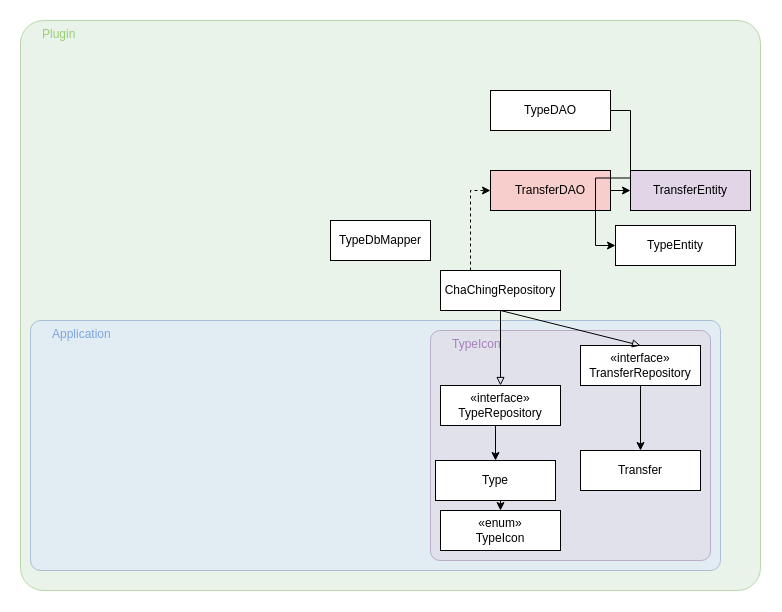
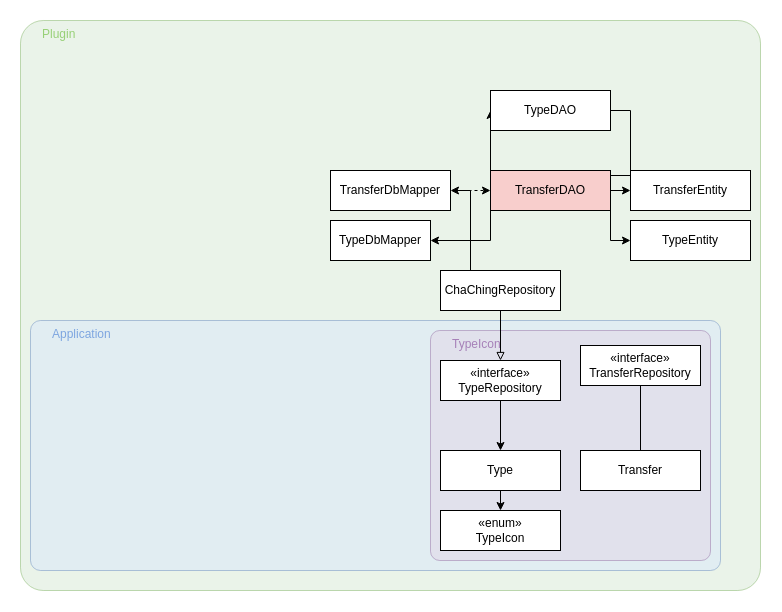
+ <mxCell id="26" value="TransferDbMapper" style="rounded=0;whiteSpace=wrap;html=1;fontColor=#000000;fontSize=12;" vertex="1" parent="1"><mxGeometry x="330" y="170" width="120" height="40" as="geometry" /></mxCell>
+ <mxCell id="18" style="edgeStyle=orthogonalEdgeStyle;rounded=0;orthogonalLoop=1;jettySize=auto;html=1;exitX=0.25;exitY=0;exitDx=0;exitDy=0;entryX=1;entryY=0.5;entryDx=0;entryDy=0;" edge="1" parent="1" source="19" target="26"><mxGeometry relative="1" as="geometry" /></mxCell>
- <mxCell id="21" value="TransferEntity" style="rounded=0;whiteSpace=wrap;html=1;fontColor=#000000;fontSize=12;fillColor=#e1d5e7;" vertex="1" parent="1"><mxGeometry x="630" y="170" width="120" height="40" as="geometry" /></mxCell>
+ <mxCell id="21" value="TransferEntity" style="rounded=0;whiteSpace=wrap;html=1;fontColor=#000000;fontSize=12;" vertex="1" parent="1"><mxGeometry x="630" y="170" width="120" height="40" as="geometry" /></mxCell>
+ <mxCell id="15" style="edgeStyle=orthogonalEdgeStyle;rounded=0;orthogonalLoop=1;jettySize=auto;html=1;exitX=0.25;exitY=0;exitDx=0;exitDy=0;entryX=0;entryY=0.5;entryDx=0;entryDy=0;" edge="1" parent="1" source="19" target="25"><mxGeometry relative="1" as="geometry"><Array as="points"><mxPoint x="470" y="240" /></Array></mxGeometry></mxCell>
+ <mxCell id="17" style="edgeStyle=orthogonalEdgeStyle;rounded=0;orthogonalLoop=1;jettySize=auto;html=1;exitX=0.25;exitY=0;exitDx=0;exitDy=0;entryX=1;entryY=0.5;entryDx=0;entryDy=0;" edge="1" parent="1" source="19" target="27"><mxGeometry relative="1" as="geometry"><Array as="points"><mxPoint x="470" y="240" /></Array></mxGeometry></mxCell>
- <mxCell id="20" value="TypeEntity" style="rounded=0;whiteSpace=wrap;html=1;fontColor=#000000;fontSize=12;" vertex="1" parent="1"><mxGeometry x="615" y="225" width="120" height="40" as="geometry" /></mxCell>
+ <mxCell id="20" value="TypeEntity" style="rounded=0;whiteSpace=wrap;html=1;fontColor=#000000;fontSize=12;" vertex="1" parent="1"><mxGeometry x="630" y="220" width="120" height="40" as="geometry" /></mxCell>
- <mxCell id="13" style="rounded=0;orthogonalLoop=1;jettySize=auto;html=1;exitX=0.5;exitY=1;exitDx=0;exitDy=0;entryX=0.5;entryY=0;entryDx=0;entryDy=0;endArrow=block;endFill=0;" edge="1" parent="1" source="19" target="12"><mxGeometry relative="1" as="geometry" /></mxCell>
- <mxCell id="10" value="&lt;div&gt;&lt;font&gt;&lt;span&gt;«interface»&lt;/span&gt;&lt;/font&gt;&lt;/div&gt;&lt;div&gt;&lt;font&gt;&lt;span&gt;TypeRepository&lt;/span&gt;&lt;/font&gt;&lt;/div&gt;" style="rounded=0;whiteSpace=wrap;html=1;fontColor=#000000;fontSize=12;" vertex="1" parent="1"><mxGeometry x="440" y="385" width="120" height="40" as="geometry" /></mxCell>
+ <mxCell id="10" value="&lt;div&gt;&lt;font&gt;&lt;span&gt;«interface»&lt;/span&gt;&lt;/font&gt;&lt;/div&gt;&lt;div&gt;&lt;font&gt;&lt;span&gt;TypeRepository&lt;/span&gt;&lt;/font&gt;&lt;/div&gt;" style="rounded=0;whiteSpace=wrap;html=1;fontColor=#000000;fontSize=12;" vertex="1" parent="1"><mxGeometry x="440" y="360" width="120" height="40" as="geometry" /></mxCell>
- <mxCell id="11" style="edgeStyle=orthogonalEdgeStyle;rounded=0;orthogonalLoop=1;jettySize=auto;html=1;exitX=0.5;exitY=1;exitDx=0;exitDy=0;entryX=0.5;entryY=0;entryDx=0;entryDy=0;" edge="1" parent="1" source="12" target="8"><mxGeometry relative="1" as="geometry" /></mxCell>
+ <mxCell id="11" style="edgeStyle=orthogonalEdgeStyle;rounded=0;orthogonalLoop=1;jettySize=auto;html=1;exitX=0.5;exitY=1;exitDx=0;exitDy=0;entryX=0.5;entryY=0;entryDx=0;entryDy=0;endArrow=none;" edge="1" parent="1" source="12" target="8"><mxGeometry relative="1" as="geometry" /></mxCell>
- <mxCell id="7" value="Type" style="rounded=0;whiteSpace=wrap;html=1;fontColor=#000000;fontSize=12;" vertex="1" parent="1"><mxGeometry x="435" y="460" width="120" height="40" as="geometry" /></mxCell>
+ <mxCell id="7" value="Type" style="rounded=0;whiteSpace=wrap;html=1;fontColor=#000000;fontSize=12;" vertex="1" parent="1"><mxGeometry x="440" y="450" width="120" height="40" as="geometry" /></mxCell>
